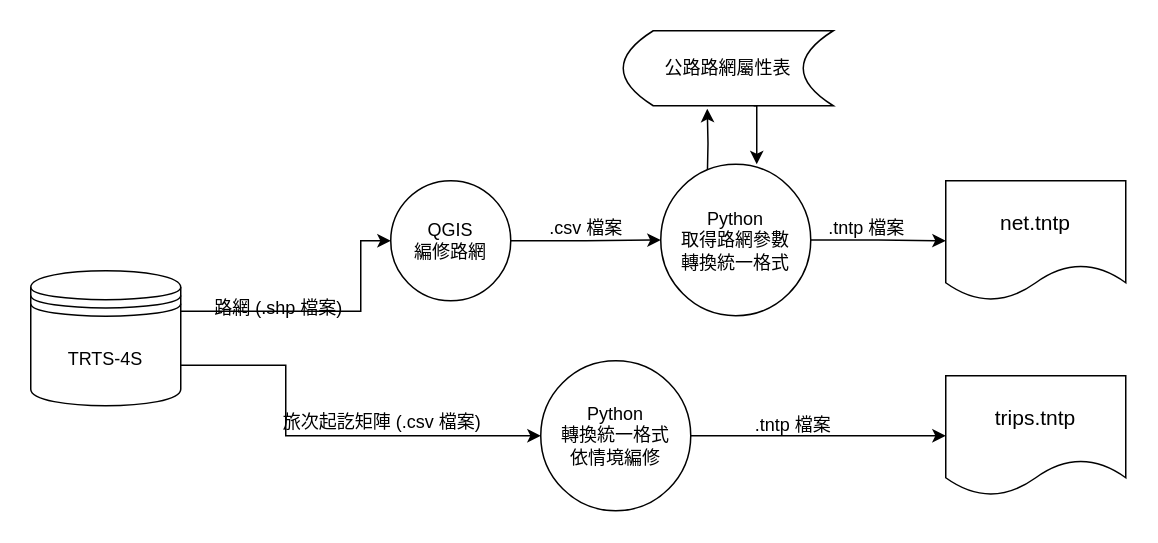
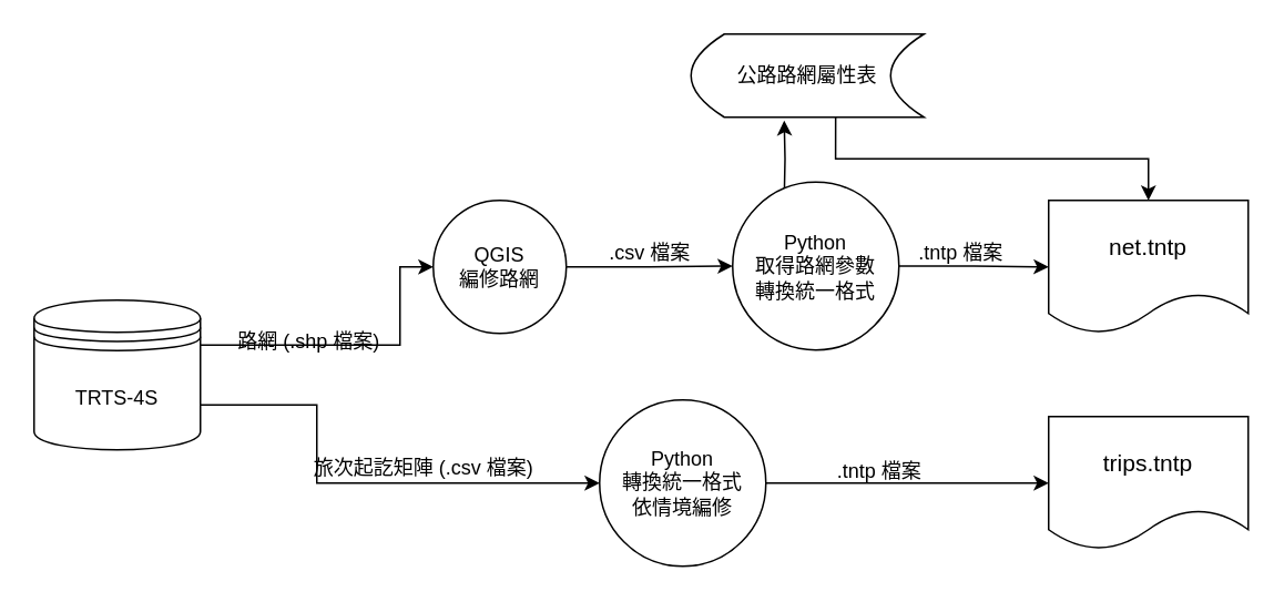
- <mxCell id="15" value="" style="edgeStyle=orthogonalEdgeStyle;rounded=0;orthogonalLoop=1;jettySize=auto;html=1;exitX=0.621;exitY=1;exitDx=0;exitDy=0;exitPerimeter=0;entryX=0.64;entryY=0;entryDx=0;entryDy=0;entryPerimeter=0;" parent="1" source="16" edge="1" target="9"><mxGeometry relative="1" as="geometry"><mxPoint x="502" y="50" as="sourcePoint" /><mxPoint x="502" y="100" as="targetPoint" /></mxGeometry></mxCell>
+ <mxCell id="15" value="" style="edgeStyle=orthogonalEdgeStyle;rounded=0;orthogonalLoop=1;jettySize=auto;html=1;exitX=0.621;exitY=1;exitDx=0;exitDy=0;exitPerimeter=0;" parent="1" source="16" edge="1" target="10"><mxGeometry relative="1" as="geometry"><mxPoint x="502" y="50" as="sourcePoint" /><mxPoint x="502" y="100" as="targetPoint" /></mxGeometry></mxCell>
